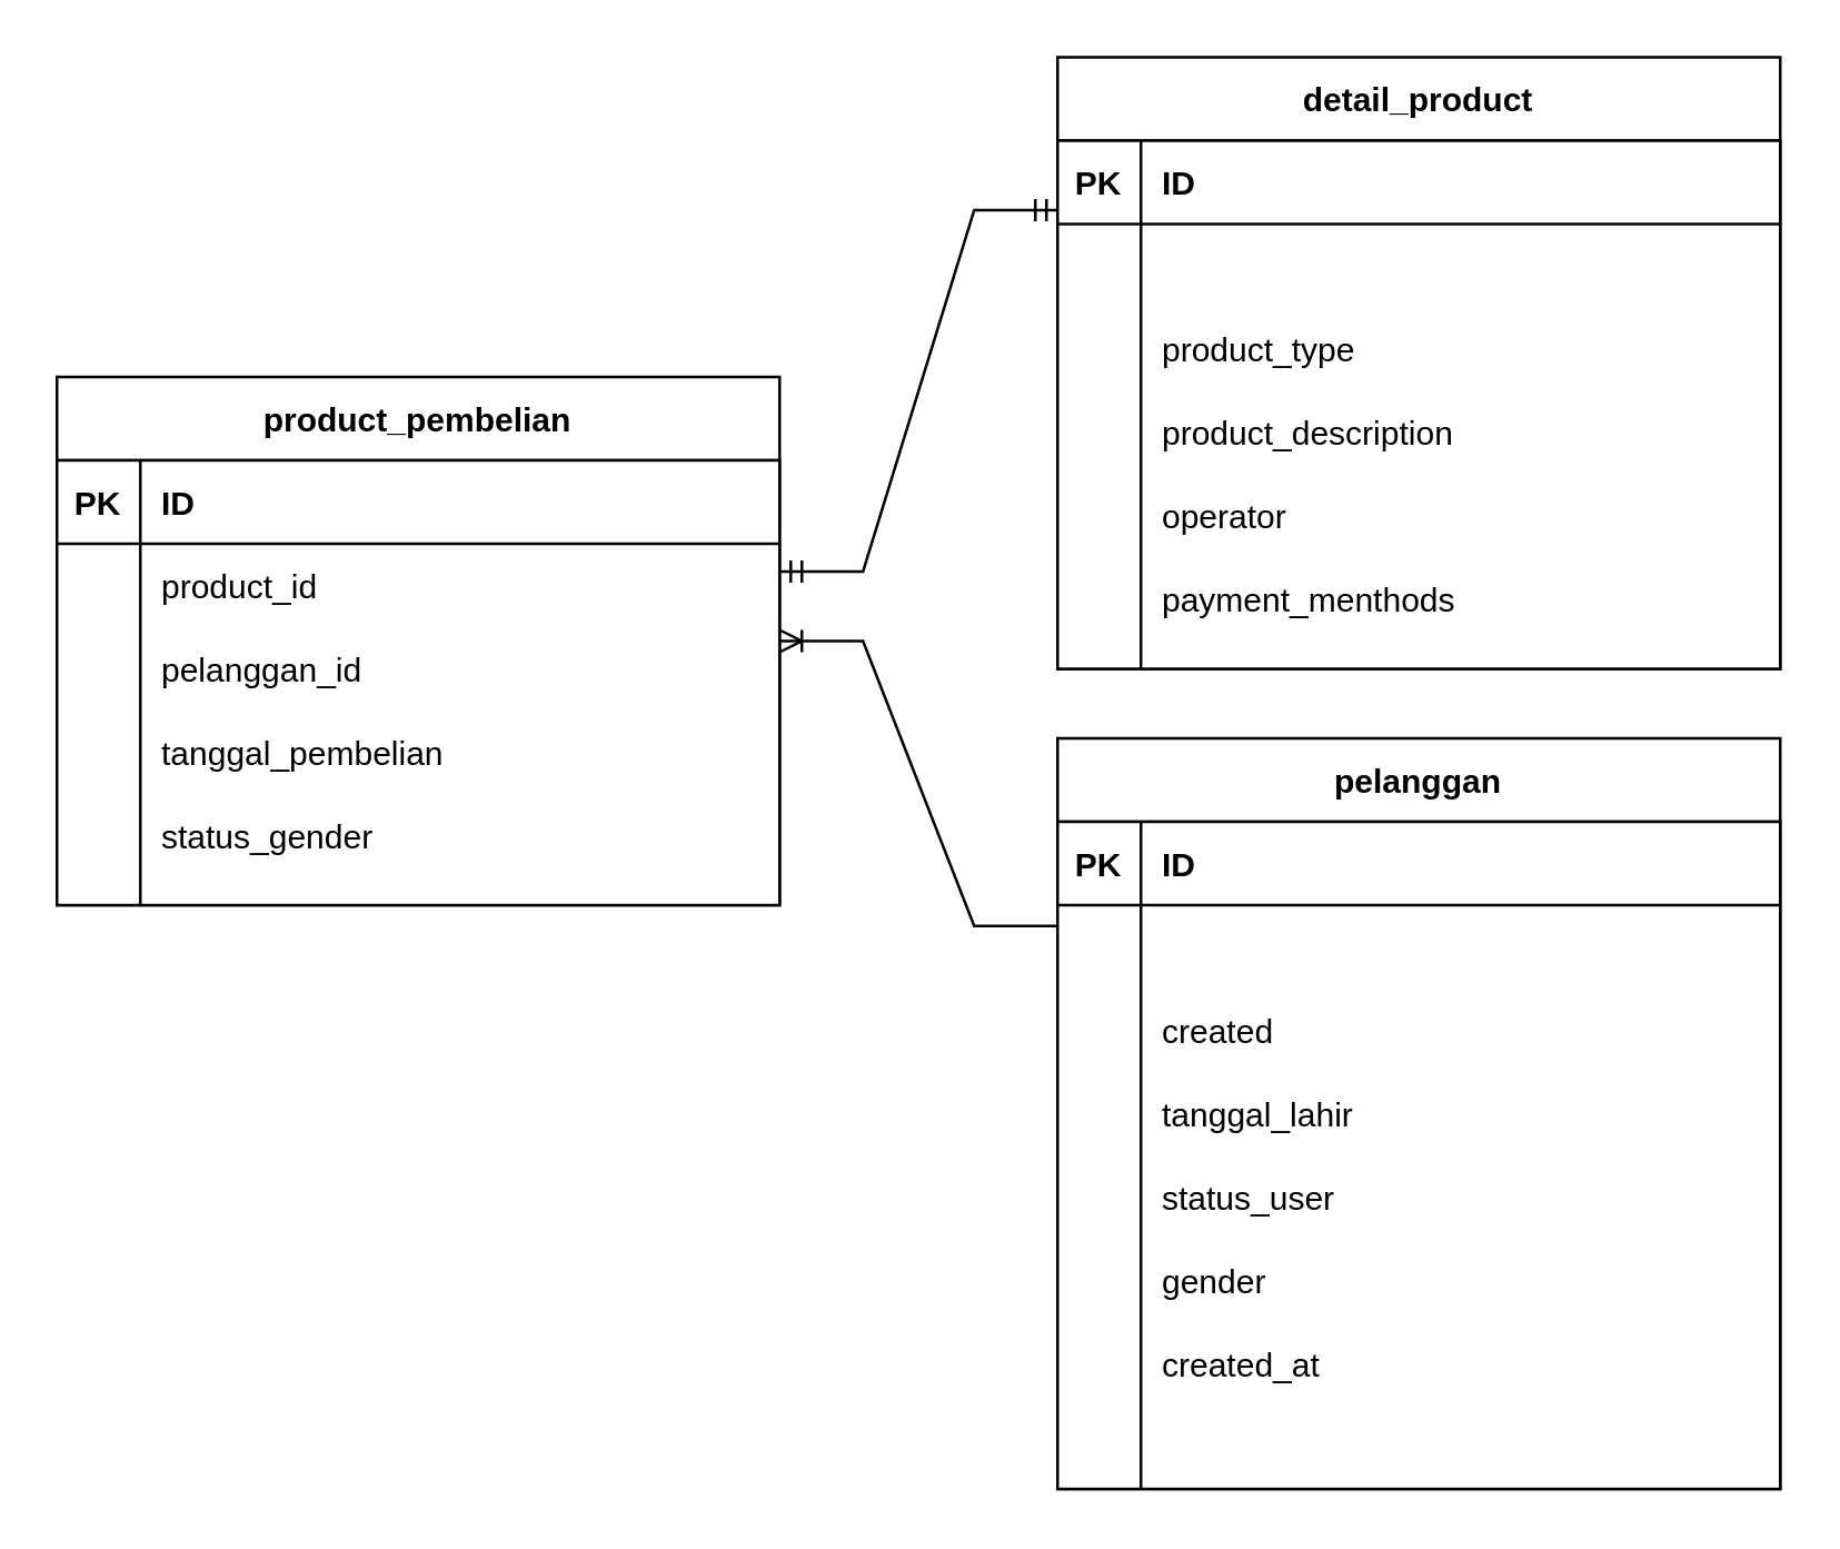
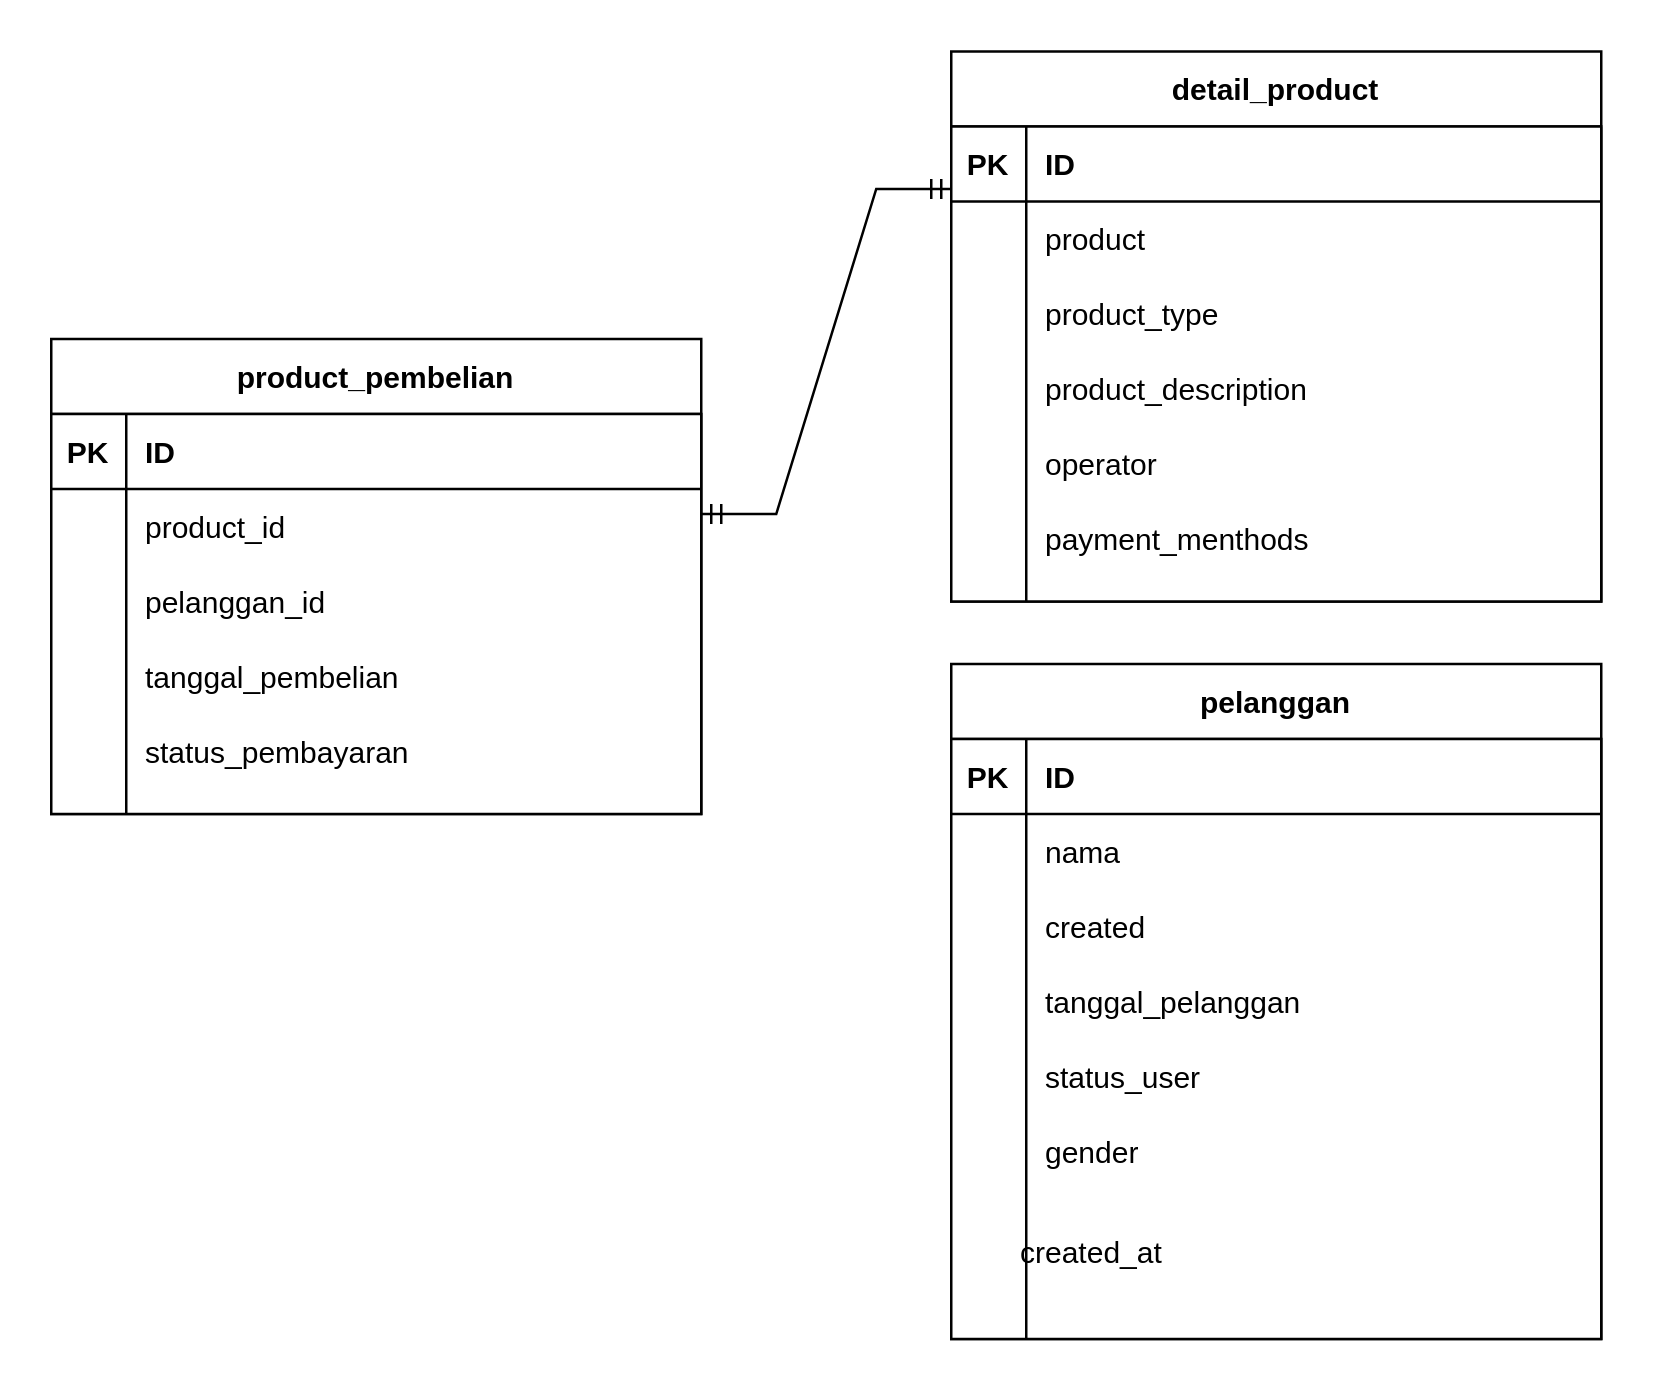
+ <mxCell id="4" value="product" style="shape=partialRectangle;connectable=0;fillColor=none;top=0;left=0;bottom=0;right=0;align=left;spacingLeft=6;overflow=hidden;" parent="2" vertex="1"><mxGeometry x="30" y="60" width="230" height="30" as="geometry"><mxRectangle width="150" height="30" as="alternateBounds" /></mxGeometry></mxCell>
- <mxCell id="32" value="" style="edgeStyle=entityRelationEdgeStyle;fontSize=12;html=1;endArrow=ERoneToMany;rounded=0;entryX=1;entryY=0.5;entryDx=0;entryDy=0;exitX=0;exitY=0.25;exitDx=0;exitDy=0;" edge="1" parent="1" source="13" target="23"><mxGeometry width="100" height="100" relative="1" as="geometry"><mxPoint x="190" y="510" as="sourcePoint" /><mxPoint x="290" y="410" as="targetPoint" /></mxGeometry></mxCell>
- <mxCell id="28" value="status_gender" style="shape=partialRectangle;connectable=0;fillColor=none;top=0;left=0;bottom=0;right=0;align=left;spacingLeft=6;overflow=hidden;" parent="23" vertex="1"><mxGeometry x="30" y="150" width="230" height="30" as="geometry"><mxRectangle width="150" height="30" as="alternateBounds" /></mxGeometry></mxCell>
+ <mxCell id="28" value="status_pembayaran" style="shape=partialRectangle;connectable=0;fillColor=none;top=0;left=0;bottom=0;right=0;align=left;spacingLeft=6;overflow=hidden;" parent="23" vertex="1"><mxGeometry x="30" y="150" width="230" height="30" as="geometry"><mxRectangle width="150" height="30" as="alternateBounds" /></mxGeometry></mxCell>
+ <mxCell id="15" value="nama" style="shape=partialRectangle;connectable=0;fillColor=none;top=0;left=0;bottom=0;right=0;align=left;spacingLeft=6;overflow=hidden;" parent="13" vertex="1"><mxGeometry x="30" y="60" width="230" height="30" as="geometry"><mxRectangle width="150" height="30" as="alternateBounds" /></mxGeometry></mxCell>
- <mxCell id="17" value="tanggal_lahir" style="shape=partialRectangle;connectable=0;fillColor=none;top=0;left=0;bottom=0;right=0;align=left;spacingLeft=6;overflow=hidden;" parent="13" vertex="1"><mxGeometry x="30" y="120" width="230" height="30" as="geometry"><mxRectangle width="150" height="30" as="alternateBounds" /></mxGeometry></mxCell>
+ <mxCell id="17" value="tanggal_pelanggan" style="shape=partialRectangle;connectable=0;fillColor=none;top=0;left=0;bottom=0;right=0;align=left;spacingLeft=6;overflow=hidden;" parent="13" vertex="1"><mxGeometry x="30" y="120" width="230" height="30" as="geometry"><mxRectangle width="150" height="30" as="alternateBounds" /></mxGeometry></mxCell>
- <mxCell id="22" value="created_at" style="shape=partialRectangle;connectable=0;fillColor=none;top=0;left=0;bottom=0;right=0;align=left;spacingLeft=6;overflow=hidden;" parent="13" vertex="1"><mxGeometry x="30" y="210" width="230" height="30" as="geometry"><mxRectangle width="150" height="30" as="alternateBounds" /></mxGeometry></mxCell>
+ <mxCell id="22" value="created_at" style="shape=partialRectangle;connectable=0;fillColor=none;top=0;left=0;bottom=0;right=0;align=left;spacingLeft=6;overflow=hidden;" parent="13" vertex="1"><mxGeometry x="20" y="220" width="230" height="30" as="geometry"><mxRectangle width="150" height="30" as="alternateBounds" /></mxGeometry></mxCell>
